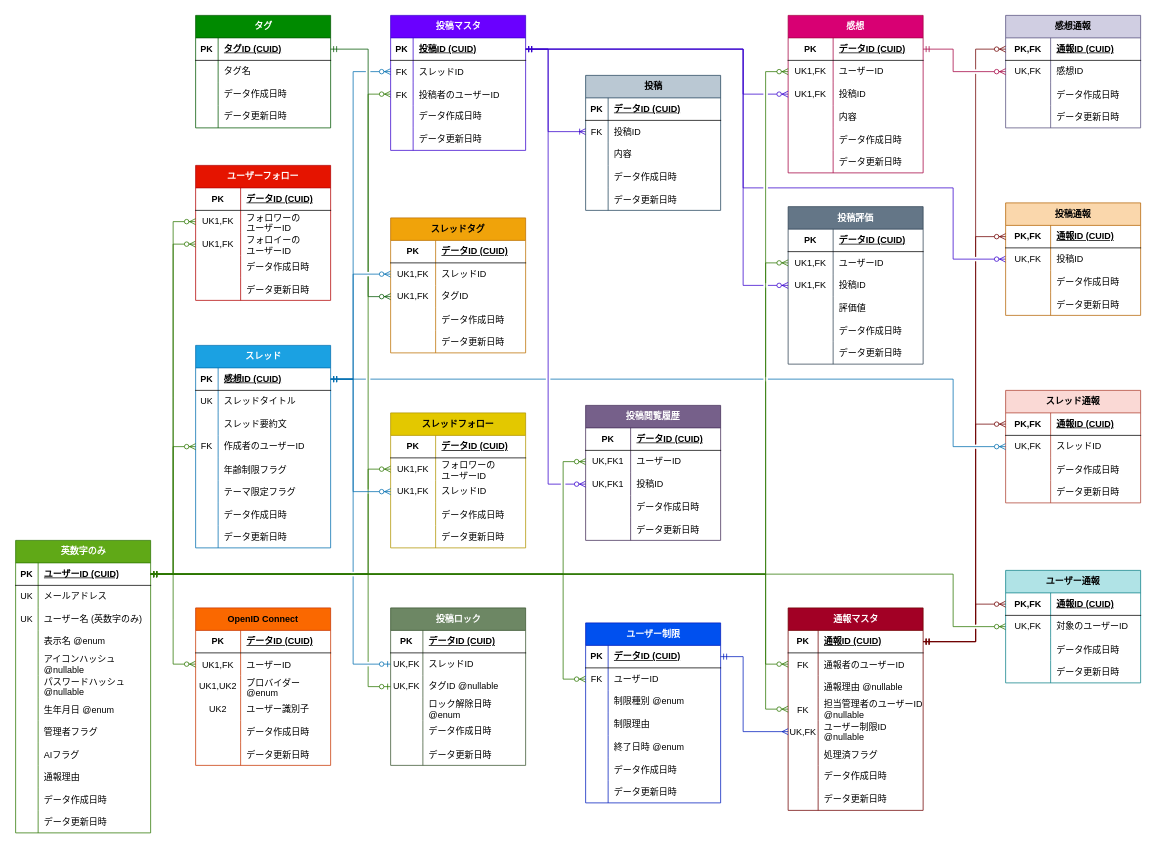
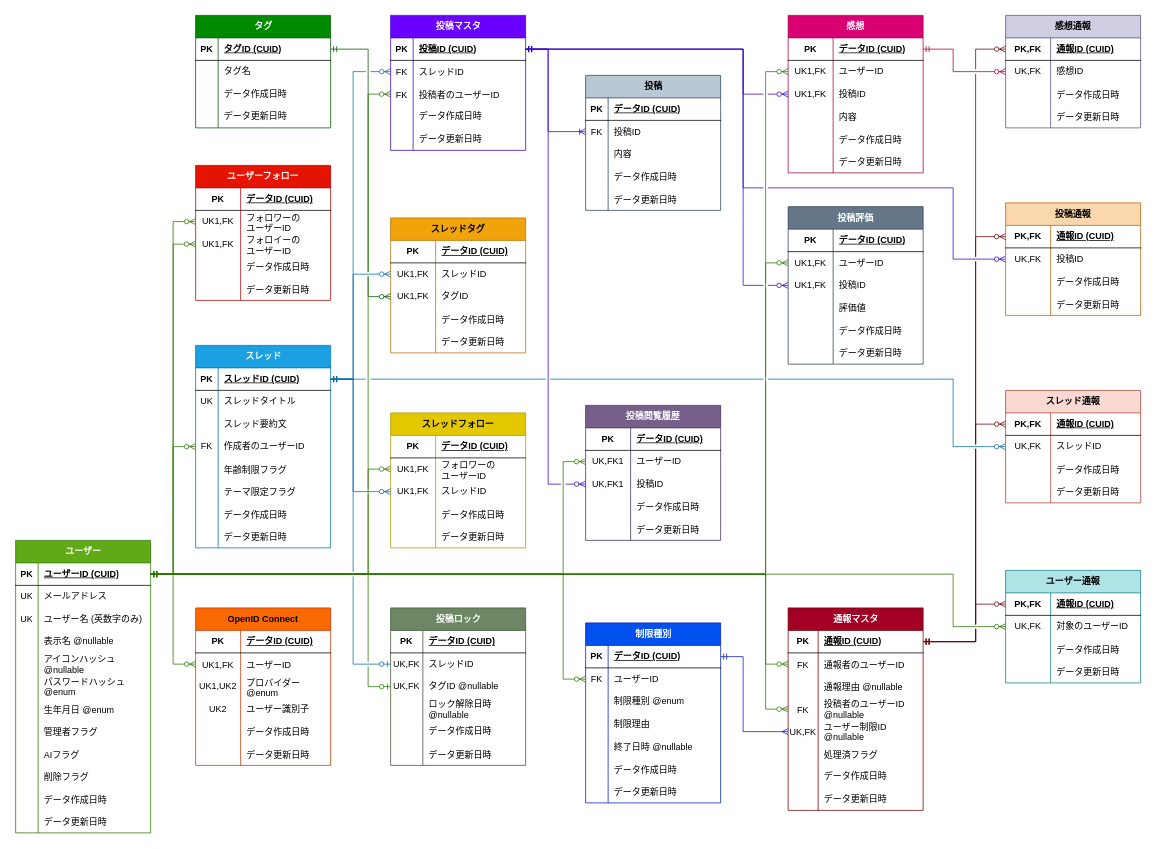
- <mxCell id="26" value="感想ID (CUID)" style="shape=partialRectangle;connectable=0;fillColor=none;top=0;left=0;bottom=0;right=0;align=left;spacingLeft=6;fontStyle=5;overflow=hidden;whiteSpace=wrap;html=1;" parent="24" vertex="1"><mxGeometry x="30" width="150" height="30" as="geometry"><mxRectangle width="150" height="30" as="alternateBounds" /></mxGeometry></mxCell>
+ <mxCell id="26" value="スレッドID (CUID)" style="shape=partialRectangle;connectable=0;fillColor=none;top=0;left=0;bottom=0;right=0;align=left;spacingLeft=6;fontStyle=5;overflow=hidden;whiteSpace=wrap;html=1;" parent="24" vertex="1"><mxGeometry x="30" width="150" height="30" as="geometry"><mxRectangle width="150" height="30" as="alternateBounds" /></mxGeometry></mxCell>
- <mxCell id="157" value="英数字のみ" style="shape=table;startSize=30;container=1;collapsible=1;childLayout=tableLayout;fixedRows=1;rowLines=0;fontStyle=1;align=center;resizeLast=1;html=1;fillColor=#60a917;strokeColor=#2D7600;fontColor=#ffffff;" parent="1" vertex="1"><mxGeometry x="20" y="720" width="180" height="390" as="geometry" /></mxCell>
+ <mxCell id="157" value="ユーザー" style="shape=table;startSize=30;container=1;collapsible=1;childLayout=tableLayout;fixedRows=1;rowLines=0;fontStyle=1;align=center;resizeLast=1;html=1;fillColor=#60a917;strokeColor=#2D7600;fontColor=#ffffff;" parent="1" vertex="1"><mxGeometry x="20" y="720" width="180" height="390" as="geometry" /></mxCell>
- <mxCell id="291" value="ユーザー制限" style="shape=table;startSize=30;container=1;collapsible=1;childLayout=tableLayout;fixedRows=1;rowLines=0;fontStyle=1;align=center;resizeLast=1;html=1;fillColor=#0050ef;fontColor=#ffffff;strokeColor=#001DBC;" parent="1" vertex="1"><mxGeometry x="780" y="830" width="180" height="240" as="geometry" /></mxCell>
+ <mxCell id="291" value="制限種別" style="shape=table;startSize=30;container=1;collapsible=1;childLayout=tableLayout;fixedRows=1;rowLines=0;fontStyle=1;align=center;resizeLast=1;html=1;fillColor=#0050ef;fontColor=#ffffff;strokeColor=#001DBC;" parent="1" vertex="1"><mxGeometry x="780" y="830" width="180" height="240" as="geometry" /></mxCell>
- <mxCell id="169" value="表示名 @enum" style="shape=partialRectangle;connectable=0;fillColor=none;top=0;left=0;bottom=0;right=0;align=left;spacingLeft=6;overflow=hidden;whiteSpace=wrap;html=1;" parent="167" vertex="1"><mxGeometry x="30" width="150" height="30" as="geometry"><mxRectangle width="150" height="30" as="alternateBounds" /></mxGeometry></mxCell>
+ <mxCell id="169" value="表示名 @nullable" style="shape=partialRectangle;connectable=0;fillColor=none;top=0;left=0;bottom=0;right=0;align=left;spacingLeft=6;overflow=hidden;whiteSpace=wrap;html=1;" parent="167" vertex="1"><mxGeometry x="30" width="150" height="30" as="geometry"><mxRectangle width="150" height="30" as="alternateBounds" /></mxGeometry></mxCell>
- <mxCell id="175" value="パスワードハッシュ&#10;@nullable" style="shape=partialRectangle;connectable=0;fillColor=none;top=0;left=0;bottom=0;right=0;align=left;spacingLeft=6;overflow=hidden;" parent="173" vertex="1"><mxGeometry x="30" width="150" height="30" as="geometry"><mxRectangle width="150" height="30" as="alternateBounds" /></mxGeometry></mxCell>
+ <mxCell id="175" value="パスワードハッシュ&#10;@enum" style="shape=partialRectangle;connectable=0;fillColor=none;top=0;left=0;bottom=0;right=0;align=left;spacingLeft=6;overflow=hidden;" parent="173" vertex="1"><mxGeometry x="30" width="150" height="30" as="geometry"><mxRectangle width="150" height="30" as="alternateBounds" /></mxGeometry></mxCell>
- <mxCell id="130" value="ロック解除日時&#10;@enum" style="shape=partialRectangle;connectable=0;fillColor=none;top=0;left=0;bottom=0;right=0;align=left;spacingLeft=6;overflow=hidden;" parent="128" vertex="1"><mxGeometry x="43" width="137" height="30" as="geometry"><mxRectangle width="137" height="30" as="alternateBounds" /></mxGeometry></mxCell>
+ <mxCell id="130" value="ロック解除日時&#10;@nullable" style="shape=partialRectangle;connectable=0;fillColor=none;top=0;left=0;bottom=0;right=0;align=left;spacingLeft=6;overflow=hidden;" parent="128" vertex="1"><mxGeometry x="43" width="137" height="30" as="geometry"><mxRectangle width="137" height="30" as="alternateBounds" /></mxGeometry></mxCell>
- <mxCell id="325" value="担当管理者のユーザーID&#10;@nullable" style="shape=partialRectangle;connectable=0;fillColor=none;top=0;left=0;bottom=0;right=0;align=left;spacingLeft=6;overflow=hidden;" parent="323" vertex="1"><mxGeometry x="40" width="140" height="30" as="geometry"><mxRectangle width="140" height="30" as="alternateBounds" /></mxGeometry></mxCell>
+ <mxCell id="325" value="投稿者のユーザーID&#10;@nullable" style="shape=partialRectangle;connectable=0;fillColor=none;top=0;left=0;bottom=0;right=0;align=left;spacingLeft=6;overflow=hidden;" parent="323" vertex="1"><mxGeometry x="40" width="140" height="30" as="geometry"><mxRectangle width="140" height="30" as="alternateBounds" /></mxGeometry></mxCell>
- <mxCell id="306" value="終了日時 @enum" style="shape=partialRectangle;connectable=0;fillColor=none;top=0;left=0;bottom=0;right=0;align=left;spacingLeft=6;overflow=hidden;" parent="304" vertex="1"><mxGeometry x="30" width="150" height="30" as="geometry"><mxRectangle width="150" height="30" as="alternateBounds" /></mxGeometry></mxCell>
+ <mxCell id="306" value="終了日時 @nullable" style="shape=partialRectangle;connectable=0;fillColor=none;top=0;left=0;bottom=0;right=0;align=left;spacingLeft=6;overflow=hidden;" parent="304" vertex="1"><mxGeometry x="30" width="150" height="30" as="geometry"><mxRectangle width="150" height="30" as="alternateBounds" /></mxGeometry></mxCell>
- <mxCell id="187" value="通報理由" style="shape=partialRectangle;connectable=0;fillColor=none;top=0;left=0;bottom=0;right=0;align=left;spacingLeft=6;overflow=hidden;" parent="185" vertex="1"><mxGeometry x="30" width="150" height="30" as="geometry"><mxRectangle width="150" height="30" as="alternateBounds" /></mxGeometry></mxCell>
+ <mxCell id="187" value="削除フラグ" style="shape=partialRectangle;connectable=0;fillColor=none;top=0;left=0;bottom=0;right=0;align=left;spacingLeft=6;overflow=hidden;" parent="185" vertex="1"><mxGeometry x="30" width="150" height="30" as="geometry"><mxRectangle width="150" height="30" as="alternateBounds" /></mxGeometry></mxCell>
